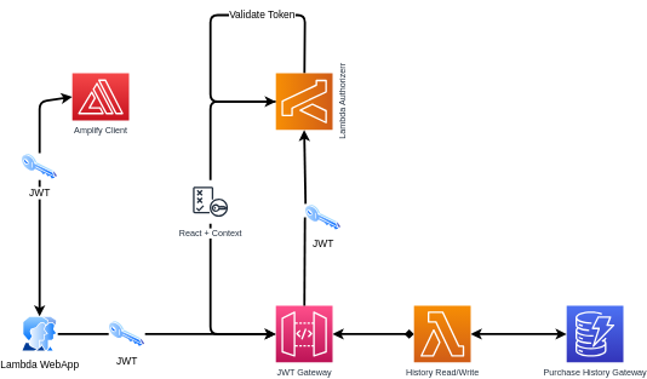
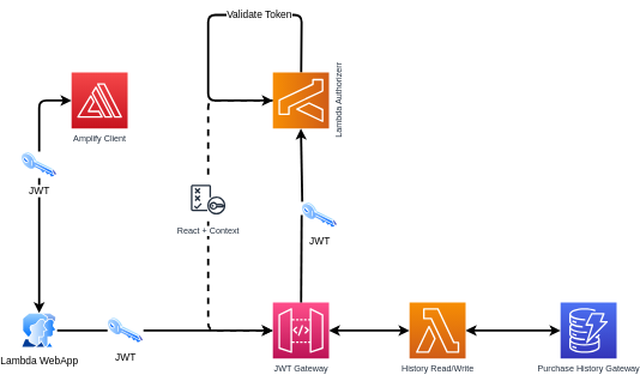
- <mxCell id="13" value="Amplify Client" style="sketch=0;points=[[0,0,0],[0.25,0,0],[0.5,0,0],[0.75,0,0],[1,0,0],[0,1,0],[0.25,1,0],[0.5,1,0],[0.75,1,0],[1,1,0],[0,0.25,0],[0,0.5,0],[0,0.75,0],[1,0.25,0],[1,0.5,0],[1,0.75,0]];outlineConnect=0;fontColor=#232F3E;gradientColor=#F54749;gradientDirection=north;fillColor=#C7131F;strokeColor=#ffffff;dashed=0;verticalLabelPosition=bottom;verticalAlign=top;align=center;html=1;fontSize=12;fontStyle=0;aspect=fixed;shape=mxgraph.aws4.resourceIcon;resIcon=mxgraph.aws4.amplify;labelBackgroundColor=#FFFFFF;" vertex="1" parent="1"><mxGeometry x="90" y="100" width="78" height="65" as="geometry" /></mxCell>
+ <mxCell id="13" value="Amplify Client" style="sketch=0;points=[[0,0,0],[0.25,0,0],[0.5,0,0],[0.75,0,0],[1,0,0],[0,1,0],[0.25,1,0],[0.5,1,0],[0.75,1,0],[1,1,0],[0,0.25,0],[0,0.5,0],[0,0.75,0],[1,0.25,0],[1,0.5,0],[1,0.75,0]];outlineConnect=0;fontColor=#232F3E;gradientColor=#F54749;gradientDirection=north;fillColor=#C7131F;strokeColor=#ffffff;dashed=0;verticalLabelPosition=bottom;verticalAlign=top;align=center;html=1;fontSize=12;fontStyle=0;aspect=fixed;shape=mxgraph.aws4.resourceIcon;resIcon=mxgraph.aws4.amplify;labelBackgroundColor=#FFFFFF;" vertex="1" parent="1"><mxGeometry x="90" y="100" width="78" height="78" as="geometry" /></mxCell>
- <mxCell id="10" style="edgeStyle=none;html=1;entryX=0;entryY=0.5;entryDx=0;entryDy=0;entryPerimeter=0;fontSize=14;fontColor=#FFFFFF;endArrow=classic;endFill=1;strokeWidth=3;strokeColor=#000000;" edge="1" parent="1" source="11" target="4"><mxGeometry relative="1" as="geometry"><Array as="points"><mxPoint x="280" y="139" /><mxPoint x="280" y="459" /></Array></mxGeometry></mxCell>
+ <mxCell id="10" style="edgeStyle=none;html=1;entryX=0;entryY=0.5;entryDx=0;entryDy=0;entryPerimeter=0;fontSize=14;fontColor=#FFFFFF;endArrow=classic;endFill=1;strokeWidth=3;strokeColor=#000000;dashed=1;" edge="1" parent="1" source="11" target="4"><mxGeometry relative="1" as="geometry"><Array as="points"><mxPoint x="280" y="139" /><mxPoint x="280" y="459" /></Array></mxGeometry></mxCell>
- <mxCell id="3" style="edgeStyle=none;html=1;fontSize=14;fontColor=#FFFFFF;endArrow=diamond;endFill=1;strokeWidth=3;startArrow=classic;startFill=1;strokeColor=#000000;" edge="1" parent="1" source="4" target="7"><mxGeometry relative="1" as="geometry" /></mxCell>
+ <mxCell id="3" style="edgeStyle=none;html=1;fontSize=14;fontColor=#FFFFFF;endArrow=classic;endFill=1;strokeWidth=3;startArrow=classic;startFill=1;strokeColor=#000000;" edge="1" parent="1" source="4" target="7"><mxGeometry relative="1" as="geometry" /></mxCell>
